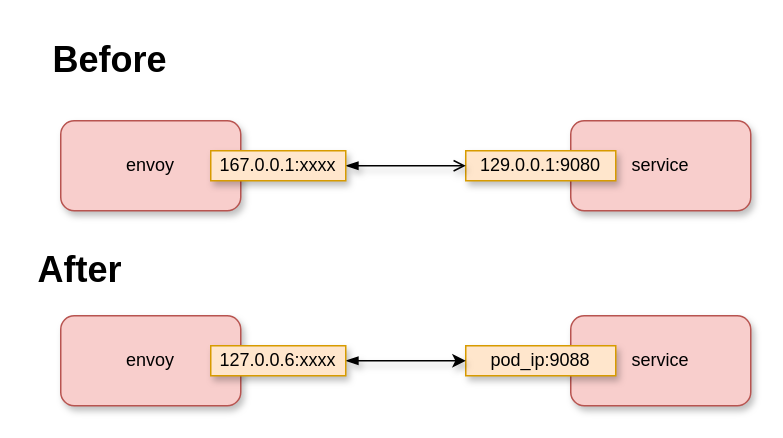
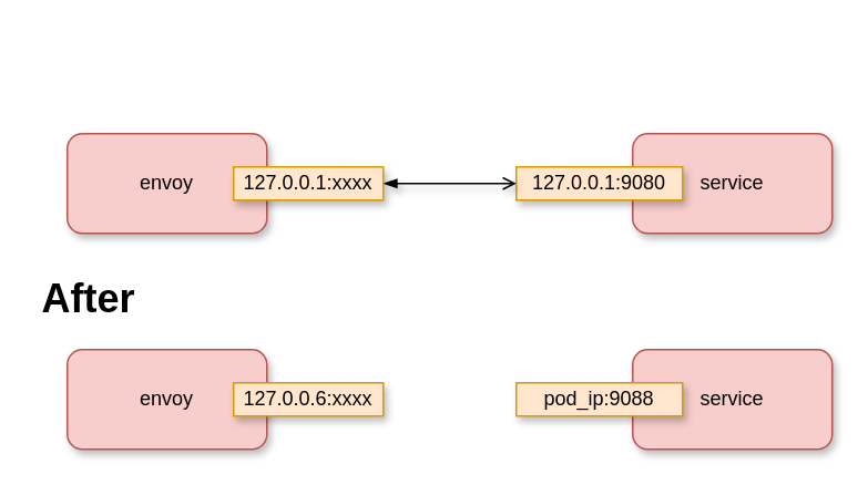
- <mxCell id="12" value="&lt;h1&gt;Before&lt;/h1&gt;" style="text;html=1;strokeColor=none;fillColor=none;spacing=5;spacingTop=-20;whiteSpace=wrap;overflow=hidden;rounded=0;" parent="1" vertex="1"><mxGeometry x="30" y="20" width="190" height="40" as="geometry" /></mxCell>
- <mxCell id="6" value="167.0.0.1:xxxx" style="text;html=1;strokeColor=#d79b00;fillColor=#ffe6cc;align=center;verticalAlign=middle;whiteSpace=wrap;rounded=0;shadow=1;" parent="1" vertex="1"><mxGeometry x="140" y="100" width="90" height="20" as="geometry" /></mxCell>
+ <mxCell id="6" value="127.0.0.1:xxxx" style="text;html=1;strokeColor=#d79b00;fillColor=#ffe6cc;align=center;verticalAlign=middle;whiteSpace=wrap;rounded=0;shadow=1;" parent="1" vertex="1"><mxGeometry x="140" y="100" width="90" height="20" as="geometry" /></mxCell>
- <mxCell id="4" value="129.0.0.1:9080" style="text;html=1;strokeColor=#d79b00;fillColor=#ffe6cc;align=center;verticalAlign=middle;whiteSpace=wrap;rounded=0;shadow=1;" parent="1" vertex="1"><mxGeometry x="310" y="100" width="100" height="20" as="geometry" /></mxCell>
+ <mxCell id="4" value="127.0.0.1:9080" style="text;html=1;strokeColor=#d79b00;fillColor=#ffe6cc;align=center;verticalAlign=middle;whiteSpace=wrap;rounded=0;shadow=1;" parent="1" vertex="1"><mxGeometry x="310" y="100" width="100" height="20" as="geometry" /></mxCell>
- <mxCell id="10" style="edgeStyle=orthogonalEdgeStyle;rounded=0;orthogonalLoop=1;jettySize=auto;html=1;entryX=0;entryY=0.5;entryDx=0;entryDy=0;startArrow=blockThin;startFill=1;shadow=1;" parent="1" source="11" target="9" edge="1"><mxGeometry relative="1" as="geometry" /></mxCell>
